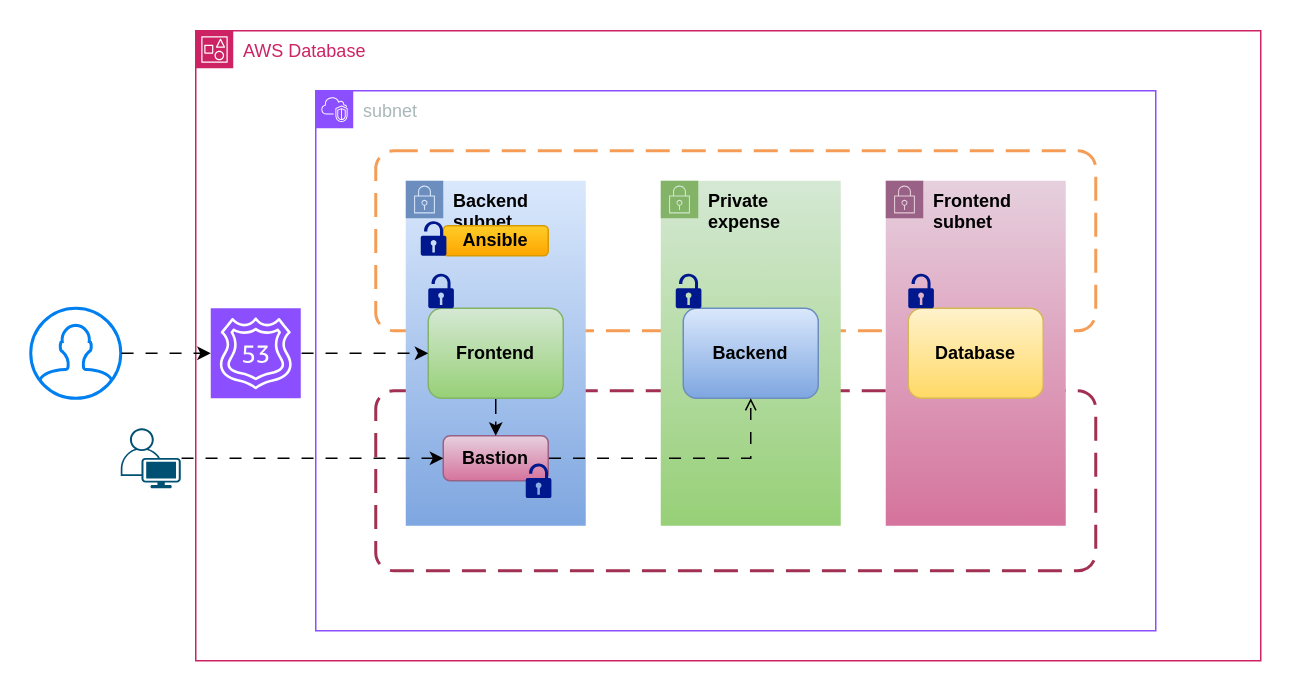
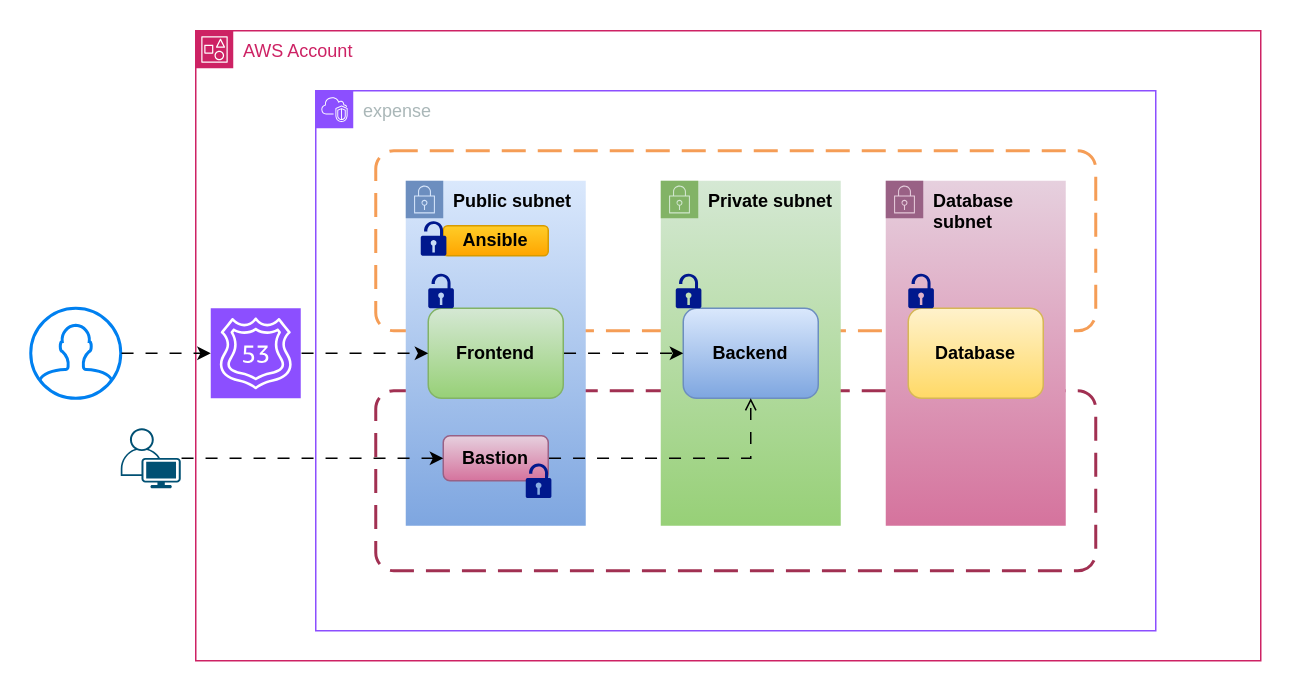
- <mxCell id="2" value="AWS Database" style="points=[[0,0],[0.25,0],[0.5,0],[0.75,0],[1,0],[1,0.25],[1,0.5],[1,0.75],[1,1],[0.75,1],[0.5,1],[0.25,1],[0,1],[0,0.75],[0,0.5],[0,0.25]];outlineConnect=0;gradientColor=none;html=1;whiteSpace=wrap;fontSize=12;fontStyle=0;container=1;pointerEvents=0;collapsible=0;recursiveResize=0;shape=mxgraph.aws4.group;grIcon=mxgraph.aws4.group_account;strokeColor=#CD2264;fillColor=none;verticalAlign=top;align=left;spacingLeft=30;fontColor=#CD2264;dashed=0;" vertex="1" parent="1"><mxGeometry x="130" y="20" width="710" height="420" as="geometry" /></mxCell>
+ <mxCell id="2" value="AWS Account" style="points=[[0,0],[0.25,0],[0.5,0],[0.75,0],[1,0],[1,0.25],[1,0.5],[1,0.75],[1,1],[0.75,1],[0.5,1],[0.25,1],[0,1],[0,0.75],[0,0.5],[0,0.25]];outlineConnect=0;gradientColor=none;html=1;whiteSpace=wrap;fontSize=12;fontStyle=0;container=1;pointerEvents=0;collapsible=0;recursiveResize=0;shape=mxgraph.aws4.group;grIcon=mxgraph.aws4.group_account;strokeColor=#CD2264;fillColor=none;verticalAlign=top;align=left;spacingLeft=30;fontColor=#CD2264;dashed=0;" vertex="1" parent="1"><mxGeometry x="130" y="20" width="710" height="420" as="geometry" /></mxCell>
- <mxCell id="3" value="subnet" style="points=[[0,0],[0.25,0],[0.5,0],[0.75,0],[1,0],[1,0.25],[1,0.5],[1,0.75],[1,1],[0.75,1],[0.5,1],[0.25,1],[0,1],[0,0.75],[0,0.5],[0,0.25]];outlineConnect=0;gradientColor=none;html=1;whiteSpace=wrap;fontSize=12;fontStyle=0;container=1;pointerEvents=0;collapsible=0;recursiveResize=0;shape=mxgraph.aws4.group;grIcon=mxgraph.aws4.group_vpc2;strokeColor=#8C4FFF;fillColor=none;verticalAlign=top;align=left;spacingLeft=30;fontColor=#AAB7B8;dashed=0;" vertex="1" parent="2"><mxGeometry x="80" y="40" width="560" height="360" as="geometry" /></mxCell>
+ <mxCell id="3" value="expense" style="points=[[0,0],[0.25,0],[0.5,0],[0.75,0],[1,0],[1,0.25],[1,0.5],[1,0.75],[1,1],[0.75,1],[0.5,1],[0.25,1],[0,1],[0,0.75],[0,0.5],[0,0.25]];outlineConnect=0;gradientColor=none;html=1;whiteSpace=wrap;fontSize=12;fontStyle=0;container=1;pointerEvents=0;collapsible=0;recursiveResize=0;shape=mxgraph.aws4.group;grIcon=mxgraph.aws4.group_vpc2;strokeColor=#8C4FFF;fillColor=none;verticalAlign=top;align=left;spacingLeft=30;fontColor=#AAB7B8;dashed=0;" vertex="1" parent="2"><mxGeometry x="80" y="40" width="560" height="360" as="geometry" /></mxCell>
- <mxCell id="6" value="&lt;b&gt;Backend subnet&lt;/b&gt;" style="points=[[0,0],[0.25,0],[0.5,0],[0.75,0],[1,0],[1,0.25],[1,0.5],[1,0.75],[1,1],[0.75,1],[0.5,1],[0.25,1],[0,1],[0,0.75],[0,0.5],[0,0.25]];outlineConnect=0;gradientColor=#7ea6e0;html=1;whiteSpace=wrap;fontSize=12;fontStyle=0;container=1;pointerEvents=0;collapsible=0;recursiveResize=0;shape=mxgraph.aws4.group;grIcon=mxgraph.aws4.group_security_group;grStroke=0;strokeColor=#6c8ebf;fillColor=#dae8fc;verticalAlign=top;align=left;spacingLeft=30;dashed=0;" vertex="1" parent="3"><mxGeometry x="60" y="60" width="120" height="230" as="geometry" /></mxCell>
+ <mxCell id="6" value="&lt;b&gt;Public subnet&lt;/b&gt;" style="points=[[0,0],[0.25,0],[0.5,0],[0.75,0],[1,0],[1,0.25],[1,0.5],[1,0.75],[1,1],[0.75,1],[0.5,1],[0.25,1],[0,1],[0,0.75],[0,0.5],[0,0.25]];outlineConnect=0;gradientColor=#7ea6e0;html=1;whiteSpace=wrap;fontSize=12;fontStyle=0;container=1;pointerEvents=0;collapsible=0;recursiveResize=0;shape=mxgraph.aws4.group;grIcon=mxgraph.aws4.group_security_group;grStroke=0;strokeColor=#6c8ebf;fillColor=#dae8fc;verticalAlign=top;align=left;spacingLeft=30;dashed=0;" vertex="1" parent="3"><mxGeometry x="60" y="60" width="120" height="230" as="geometry" /></mxCell>
- <mxCell id="11" value="&lt;b&gt;Private expense&lt;/b&gt;" style="points=[[0,0],[0.25,0],[0.5,0],[0.75,0],[1,0],[1,0.25],[1,0.5],[1,0.75],[1,1],[0.75,1],[0.5,1],[0.25,1],[0,1],[0,0.75],[0,0.5],[0,0.25]];outlineConnect=0;gradientColor=#97d077;html=1;whiteSpace=wrap;fontSize=12;fontStyle=0;container=1;pointerEvents=0;collapsible=0;recursiveResize=0;shape=mxgraph.aws4.group;grIcon=mxgraph.aws4.group_security_group;grStroke=0;strokeColor=#82b366;fillColor=#d5e8d4;verticalAlign=top;align=left;spacingLeft=30;dashed=0;" vertex="1" parent="3"><mxGeometry x="230" y="60" width="120" height="230" as="geometry" /></mxCell>
+ <mxCell id="11" value="&lt;b&gt;Private subnet&lt;/b&gt;" style="points=[[0,0],[0.25,0],[0.5,0],[0.75,0],[1,0],[1,0.25],[1,0.5],[1,0.75],[1,1],[0.75,1],[0.5,1],[0.25,1],[0,1],[0,0.75],[0,0.5],[0,0.25]];outlineConnect=0;gradientColor=#97d077;html=1;whiteSpace=wrap;fontSize=12;fontStyle=0;container=1;pointerEvents=0;collapsible=0;recursiveResize=0;shape=mxgraph.aws4.group;grIcon=mxgraph.aws4.group_security_group;grStroke=0;strokeColor=#82b366;fillColor=#d5e8d4;verticalAlign=top;align=left;spacingLeft=30;dashed=0;" vertex="1" parent="3"><mxGeometry x="230" y="60" width="120" height="230" as="geometry" /></mxCell>
- <mxCell id="14" value="&lt;b&gt;Frontend subnet&lt;/b&gt;" style="points=[[0,0],[0.25,0],[0.5,0],[0.75,0],[1,0],[1,0.25],[1,0.5],[1,0.75],[1,1],[0.75,1],[0.5,1],[0.25,1],[0,1],[0,0.75],[0,0.5],[0,0.25]];outlineConnect=0;gradientColor=#d5739d;html=1;whiteSpace=wrap;fontSize=12;fontStyle=0;container=1;pointerEvents=0;collapsible=0;recursiveResize=0;shape=mxgraph.aws4.group;grIcon=mxgraph.aws4.group_security_group;grStroke=0;strokeColor=#996185;fillColor=#e6d0de;verticalAlign=top;align=left;spacingLeft=30;dashed=0;" vertex="1" parent="3"><mxGeometry x="380" y="60" width="120" height="230" as="geometry" /></mxCell>
+ <mxCell id="14" value="&lt;b&gt;Database subnet&lt;/b&gt;" style="points=[[0,0],[0.25,0],[0.5,0],[0.75,0],[1,0],[1,0.25],[1,0.5],[1,0.75],[1,1],[0.75,1],[0.5,1],[0.25,1],[0,1],[0,0.75],[0,0.5],[0,0.25]];outlineConnect=0;gradientColor=#d5739d;html=1;whiteSpace=wrap;fontSize=12;fontStyle=0;container=1;pointerEvents=0;collapsible=0;recursiveResize=0;shape=mxgraph.aws4.group;grIcon=mxgraph.aws4.group_security_group;grStroke=0;strokeColor=#996185;fillColor=#e6d0de;verticalAlign=top;align=left;spacingLeft=30;dashed=0;" vertex="1" parent="3"><mxGeometry x="380" y="60" width="120" height="230" as="geometry" /></mxCell>
- <mxCell id="17" style="edgeStyle=orthogonalEdgeStyle;rounded=0;orthogonalLoop=1;jettySize=auto;html=1;flowAnimation=1;" edge="1" parent="3" source="7" target="9"><mxGeometry relative="1" as="geometry" /></mxCell>
+ <mxCell id="17" style="edgeStyle=orthogonalEdgeStyle;rounded=0;orthogonalLoop=1;jettySize=auto;html=1;entryX=0;entryY=0.5;entryDx=0;entryDy=0;flowAnimation=1;" edge="1" parent="3" source="7" target="12"><mxGeometry relative="1" as="geometry" /></mxCell>
